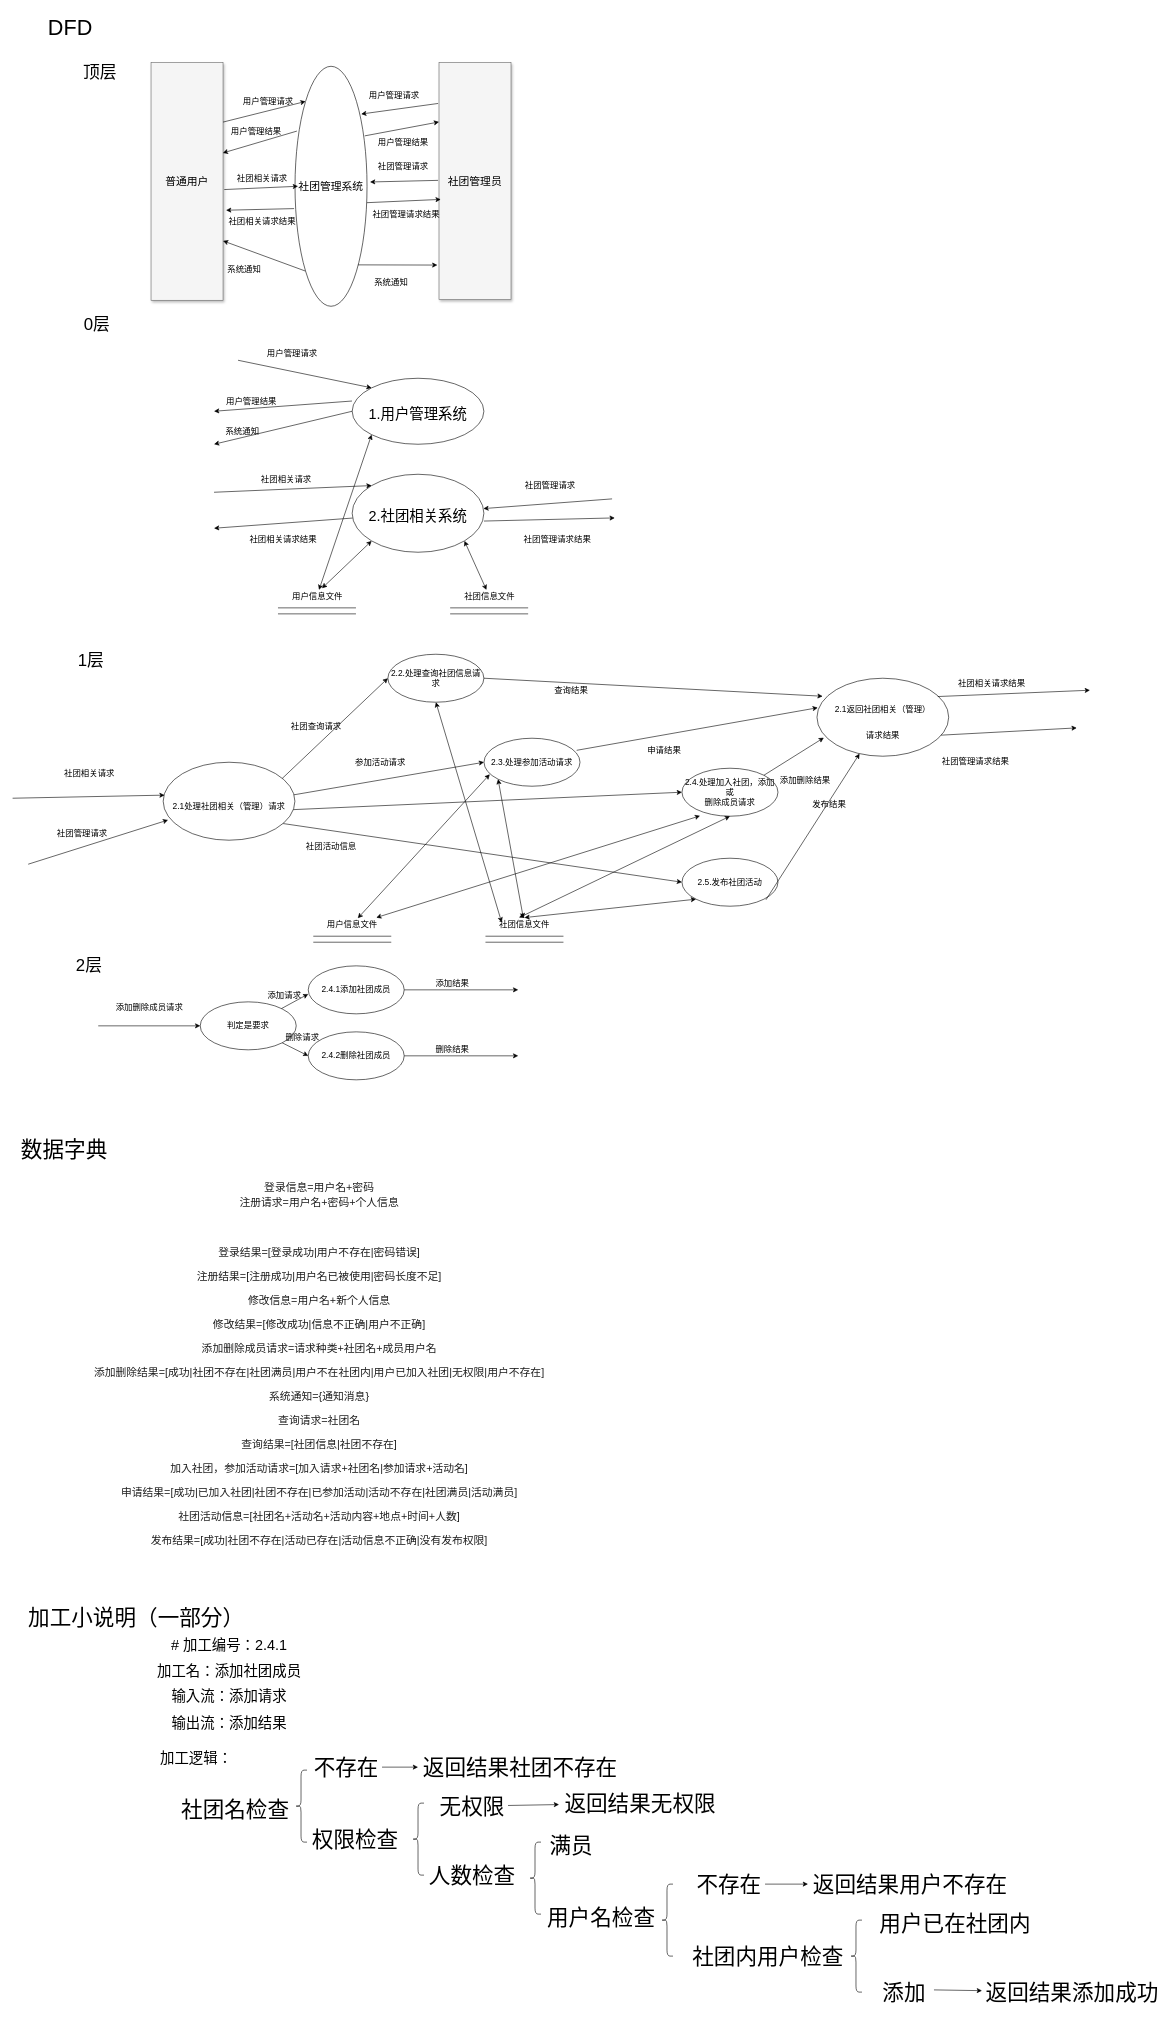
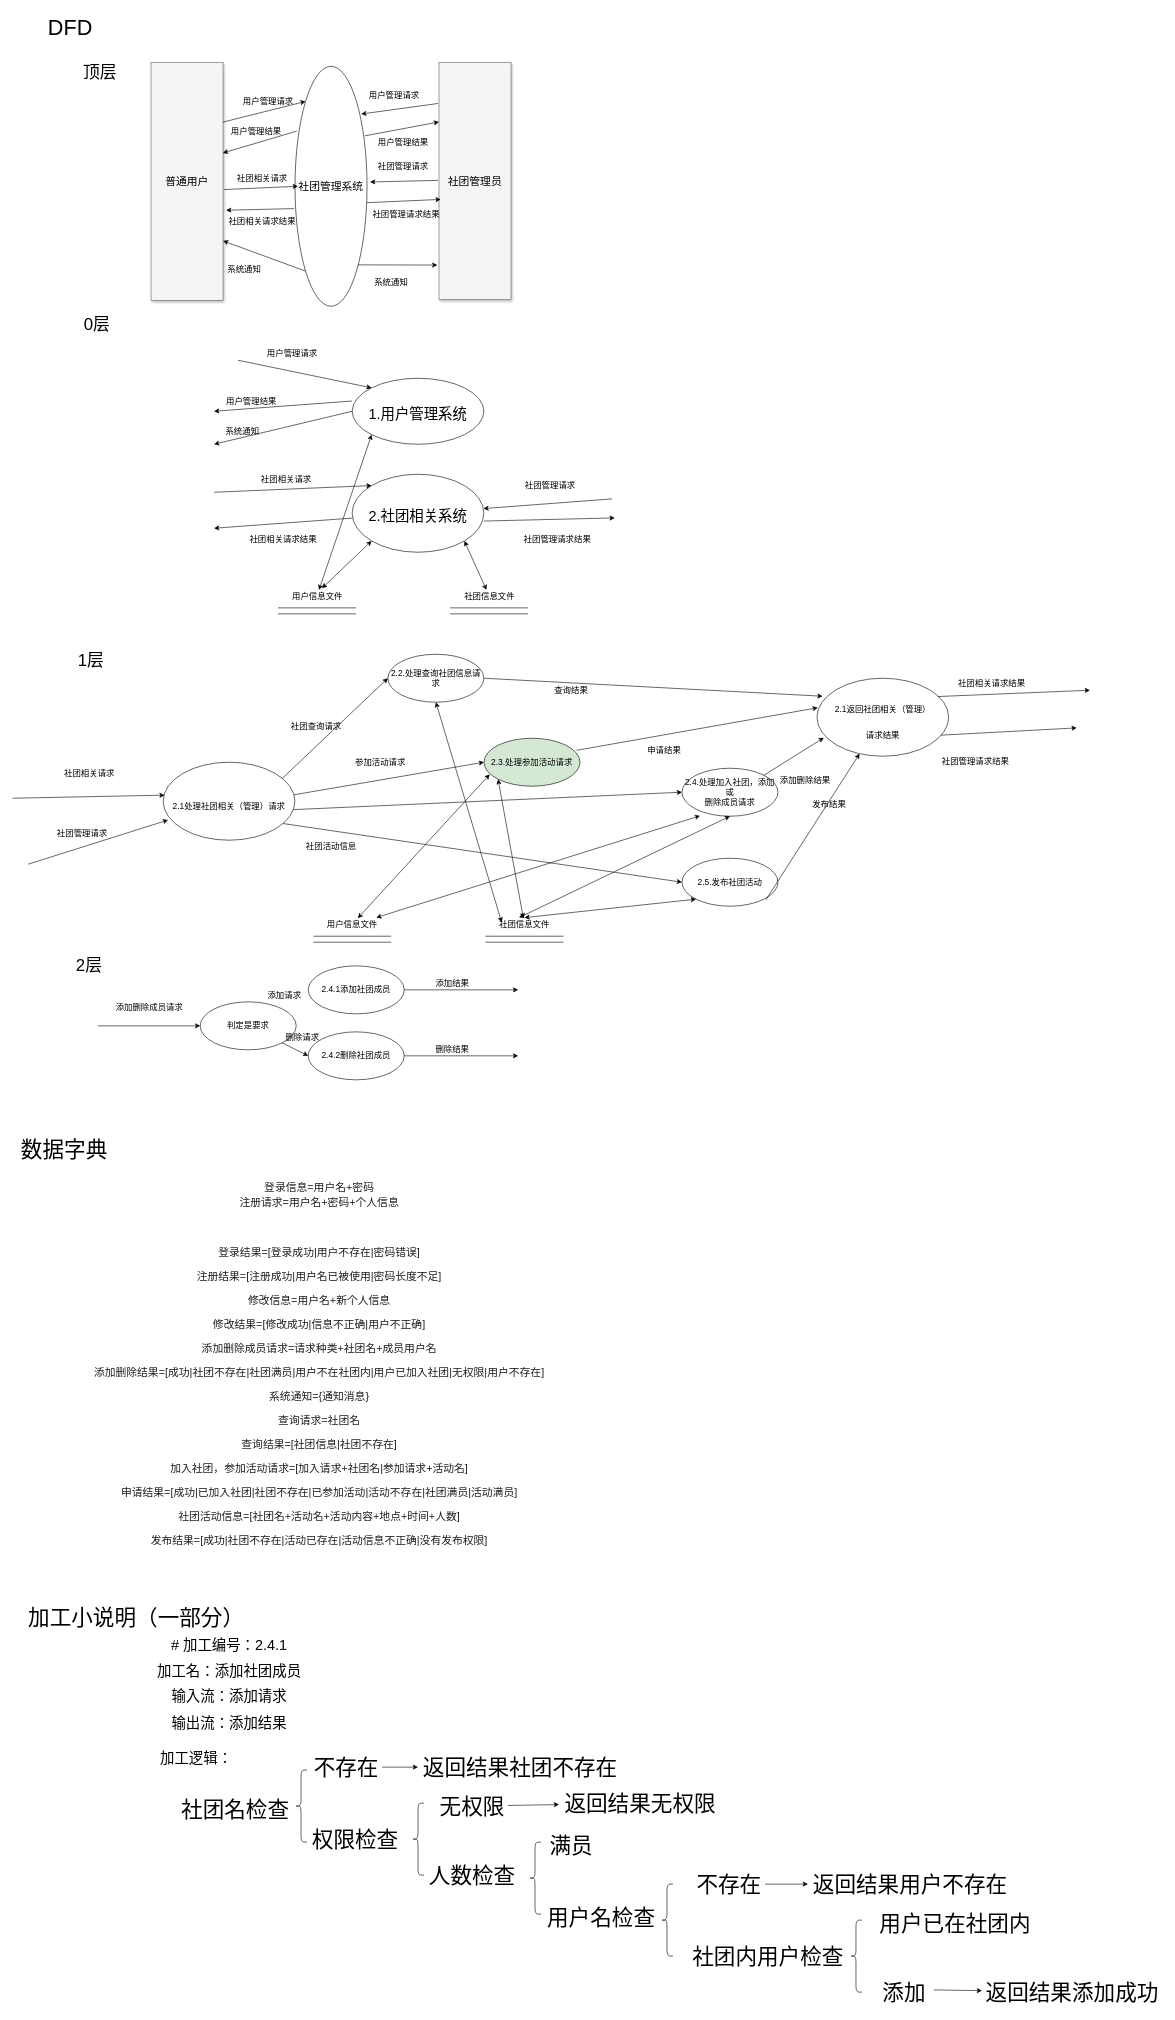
- <mxCell id="20" value="2.3.处理参加活动请求" style="ellipse;whiteSpace=wrap;html=1;fontSize=14;" parent="1" vertex="1"><mxGeometry x="806" y="1230" width="160" height="80" as="geometry" /></mxCell>
+ <mxCell id="20" value="2.3.处理参加活动请求" style="ellipse;whiteSpace=wrap;html=1;fontSize=14;fillColor=#d5e8d4;" parent="1" vertex="1"><mxGeometry x="806" y="1230" width="160" height="80" as="geometry" /></mxCell>
- <mxCell id="36" value="" style="endArrow=classic;html=1;fontSize=14;entryX=0;entryY=0.588;entryDx=0;entryDy=0;entryPerimeter=0;" parent="1" source="32" target="34" edge="1"><mxGeometry width="50" height="50" relative="1" as="geometry"><mxPoint x="643" y="1619.41" as="sourcePoint" /><mxPoint x="693" y="1569.41" as="targetPoint" /></mxGeometry></mxCell>
